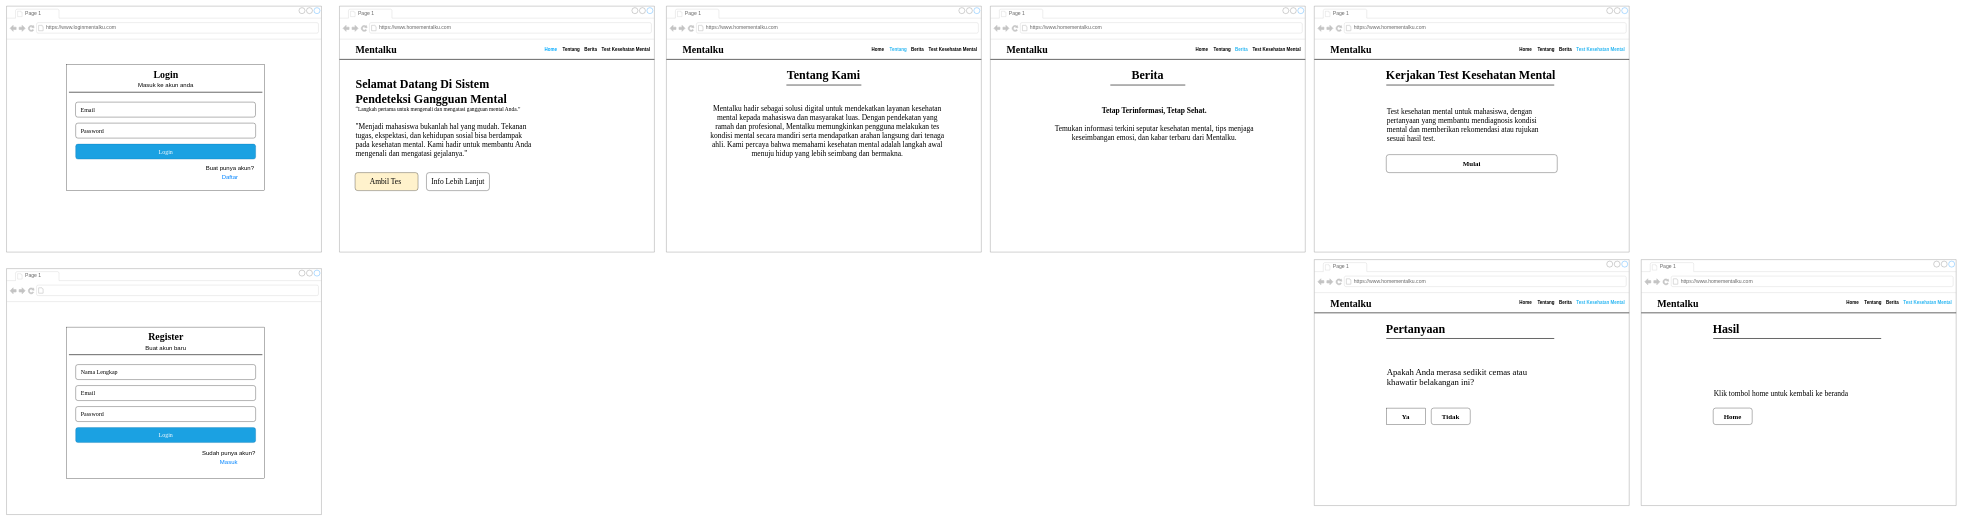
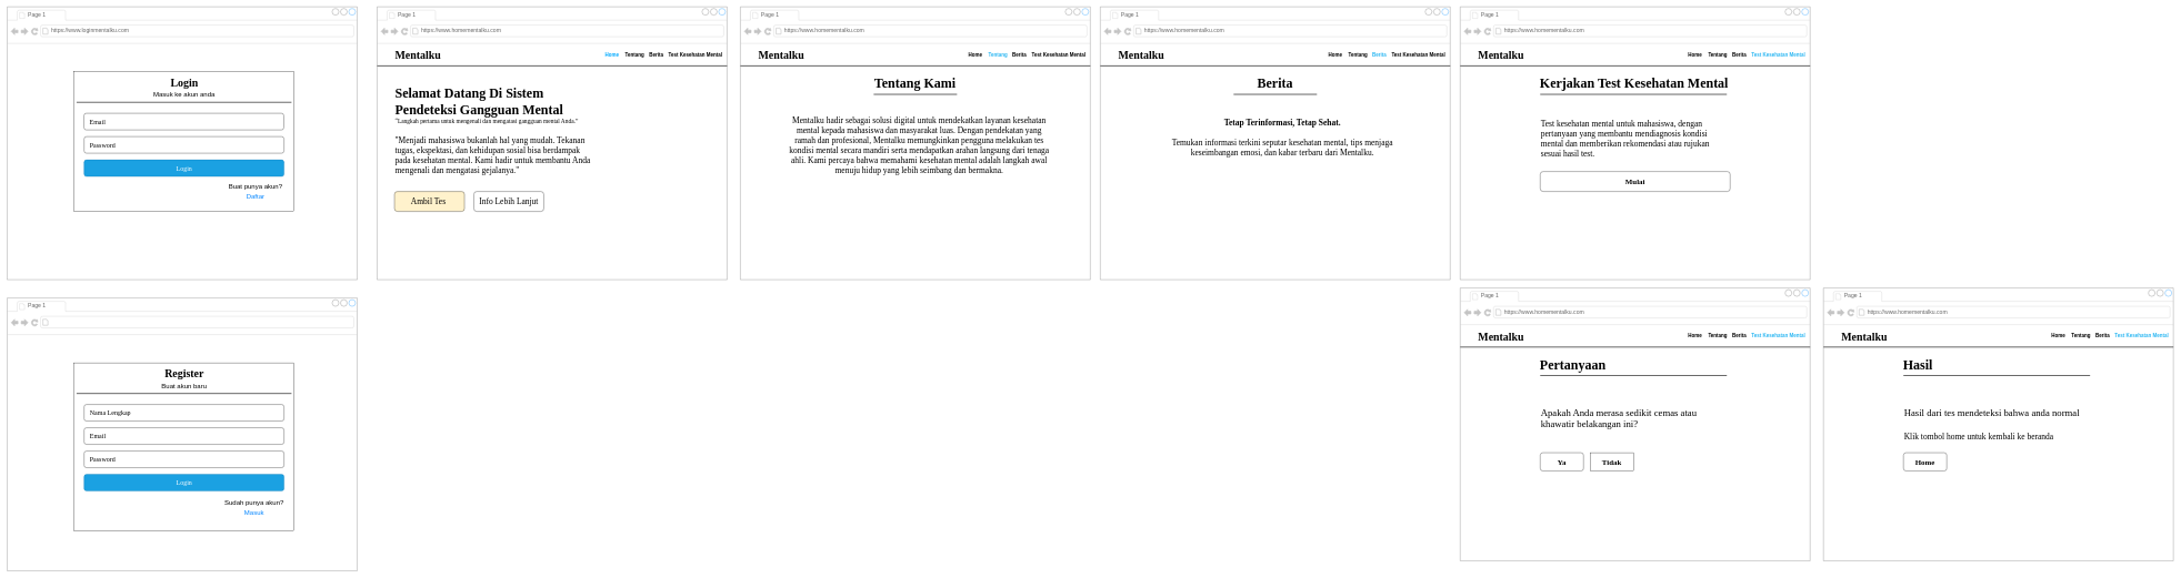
+ <mxCell id="102" value="Hasil dari tes mendeteksi bahwa anda normal" style="text;spacingTop=-5;whiteSpace=wrap;html=1;align=left;fontSize=29;fontFamily=Times New Roman;fillColor=none;strokeColor=none;rounded=0;shadow=1;labelBackgroundColor=none;" vertex="1" parent="91"><mxGeometry x="240" y="355" width="560" height="60" as="geometry" /></mxCell>
- <mxCell id="89" value="&lt;b&gt;Ya&lt;/b&gt;" style="whiteSpace=wrap;html=1;fontSize=23;fontFamily=Times New Roman;rounded=0;" vertex="1" parent="77"><mxGeometry x="240" y="495" width="130" height="55" as="geometry" /></mxCell>
+ <mxCell id="89" value="&lt;b&gt;Ya&lt;/b&gt;" style="rounded=1;whiteSpace=wrap;html=1;fontSize=23;fontFamily=Times New Roman;" vertex="1" parent="77"><mxGeometry x="240" y="495" width="130" height="55" as="geometry" /></mxCell>
- <mxCell id="90" value="&lt;b&gt;Tidak&lt;/b&gt;" style="rounded=1;whiteSpace=wrap;html=1;fontSize=23;fontFamily=Times New Roman;" vertex="1" parent="77"><mxGeometry x="390" y="495" width="130" height="55" as="geometry" /></mxCell>
+ <mxCell id="90" value="&lt;b&gt;Tidak&lt;/b&gt;" style="whiteSpace=wrap;html=1;fontSize=23;fontFamily=Times New Roman;rounded=0;" vertex="1" parent="77"><mxGeometry x="390" y="495" width="130" height="55" as="geometry" /></mxCell>
